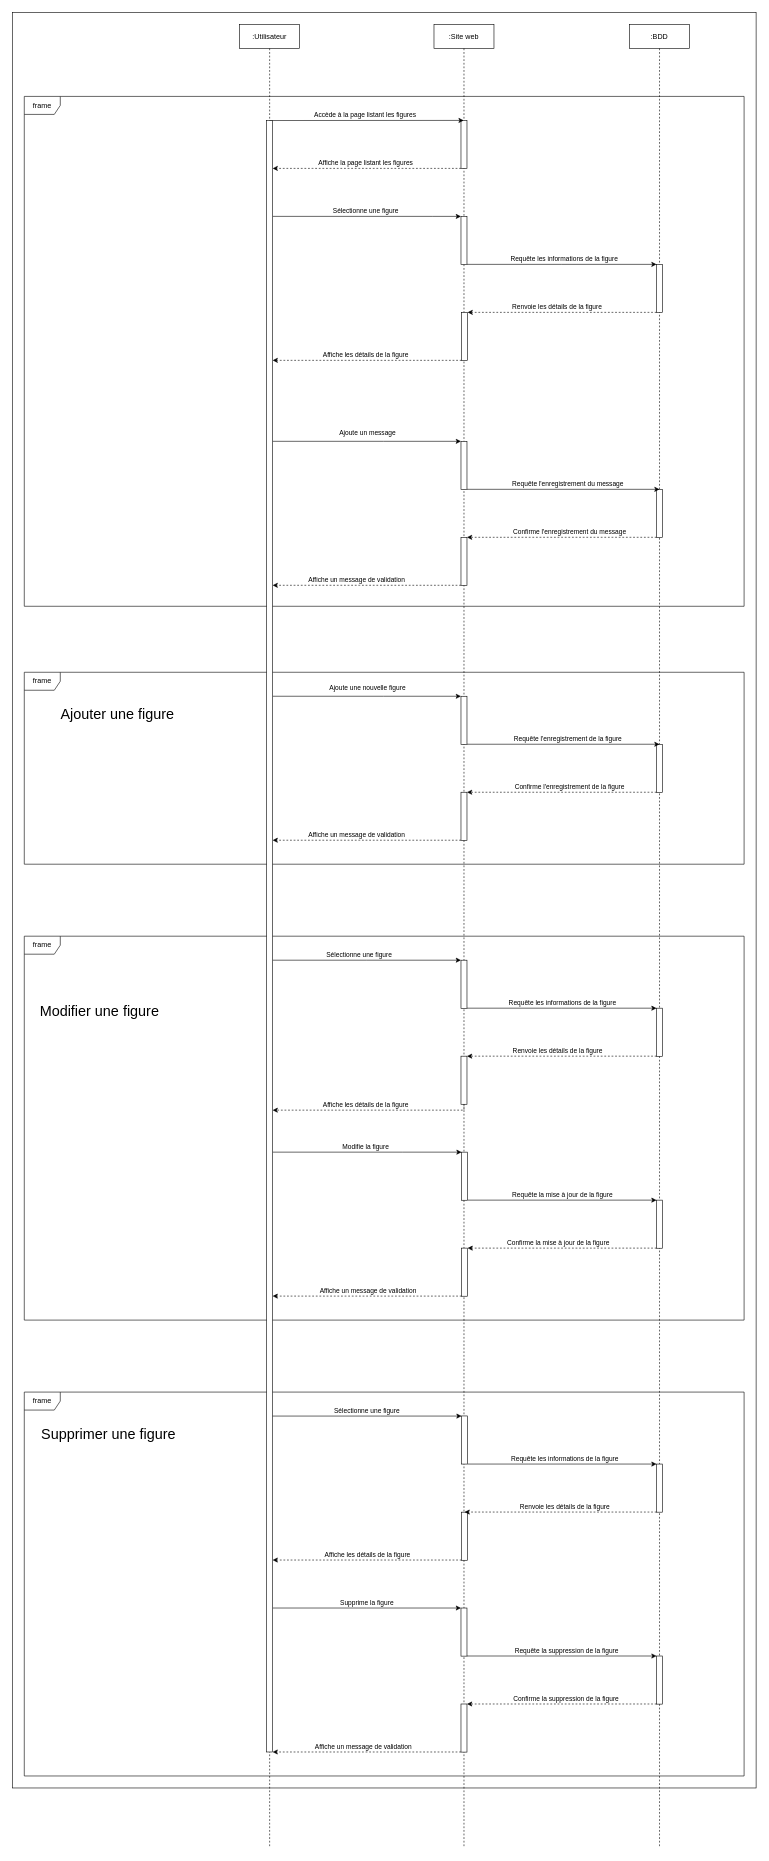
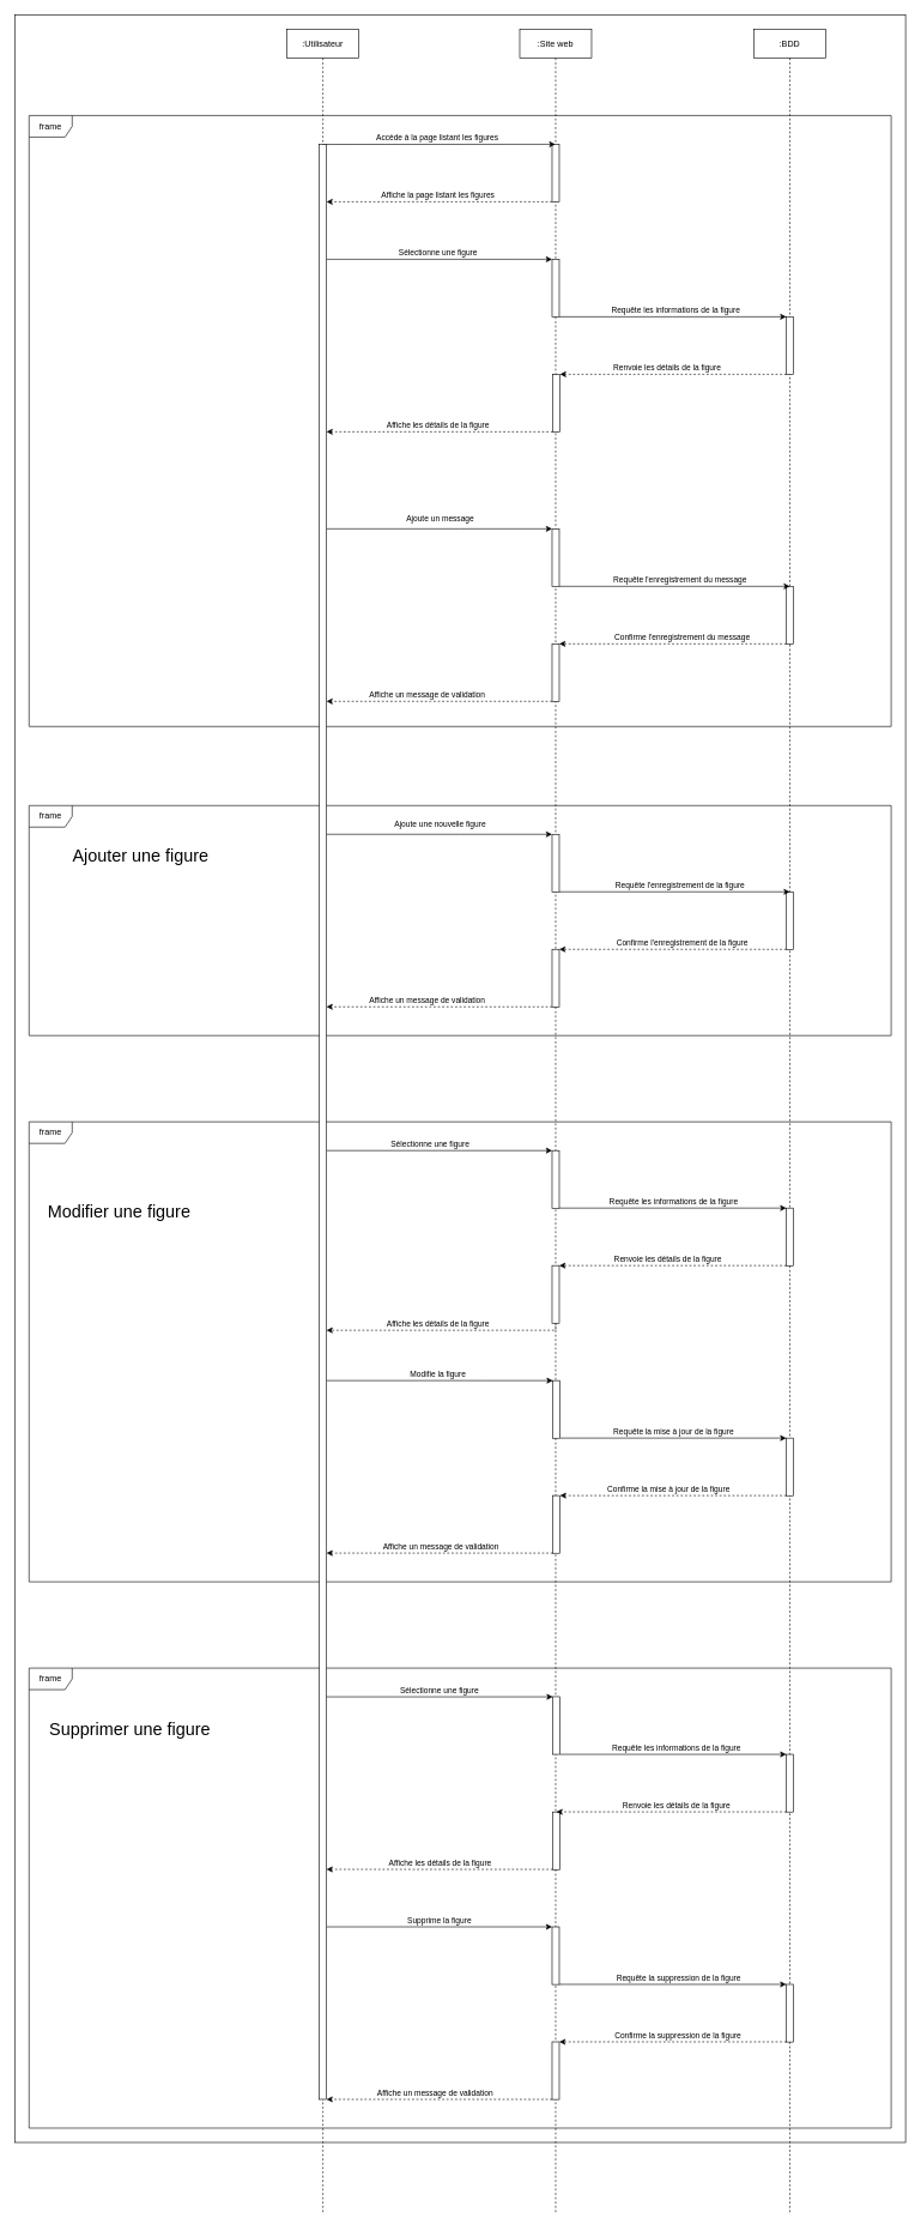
- <mxCell id="78" value="Supprimer une figure" style="text;html=1;align=center;verticalAlign=middle;resizable=0;points=[];autosize=1;strokeColor=none;fillColor=none;fontSize=24;" vertex="1" parent="1"><mxGeometry x="55" y="2370" width="250" height="40" as="geometry" /></mxCell>
+ <mxCell id="78" value="Supprimer une figure" style="text;html=1;align=center;verticalAlign=middle;resizable=0;points=[];autosize=1;strokeColor=none;fillColor=none;fontSize=24;" vertex="1" parent="1"><mxGeometry x="55" y="2385" width="250" height="40" as="geometry" /></mxCell>
